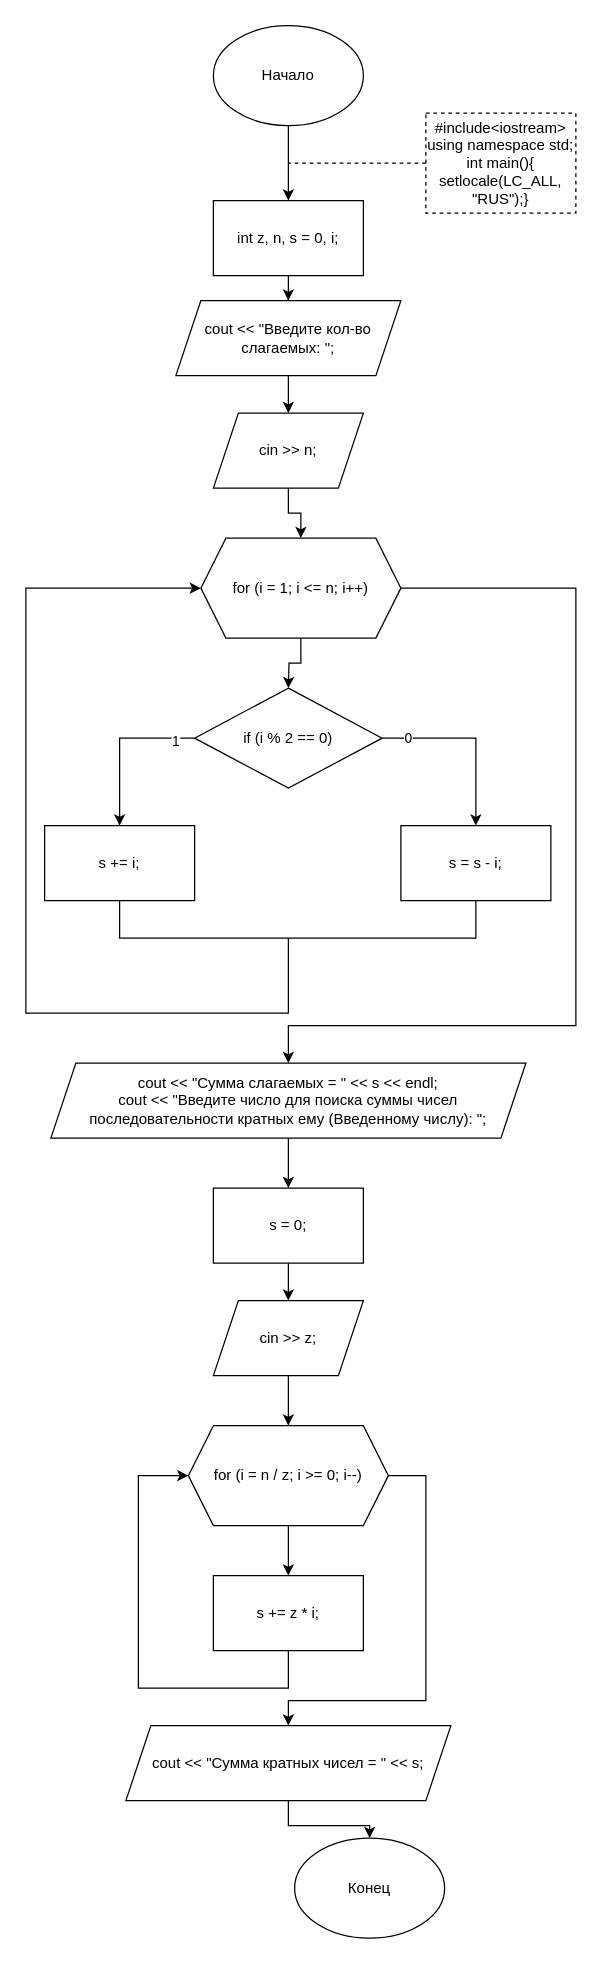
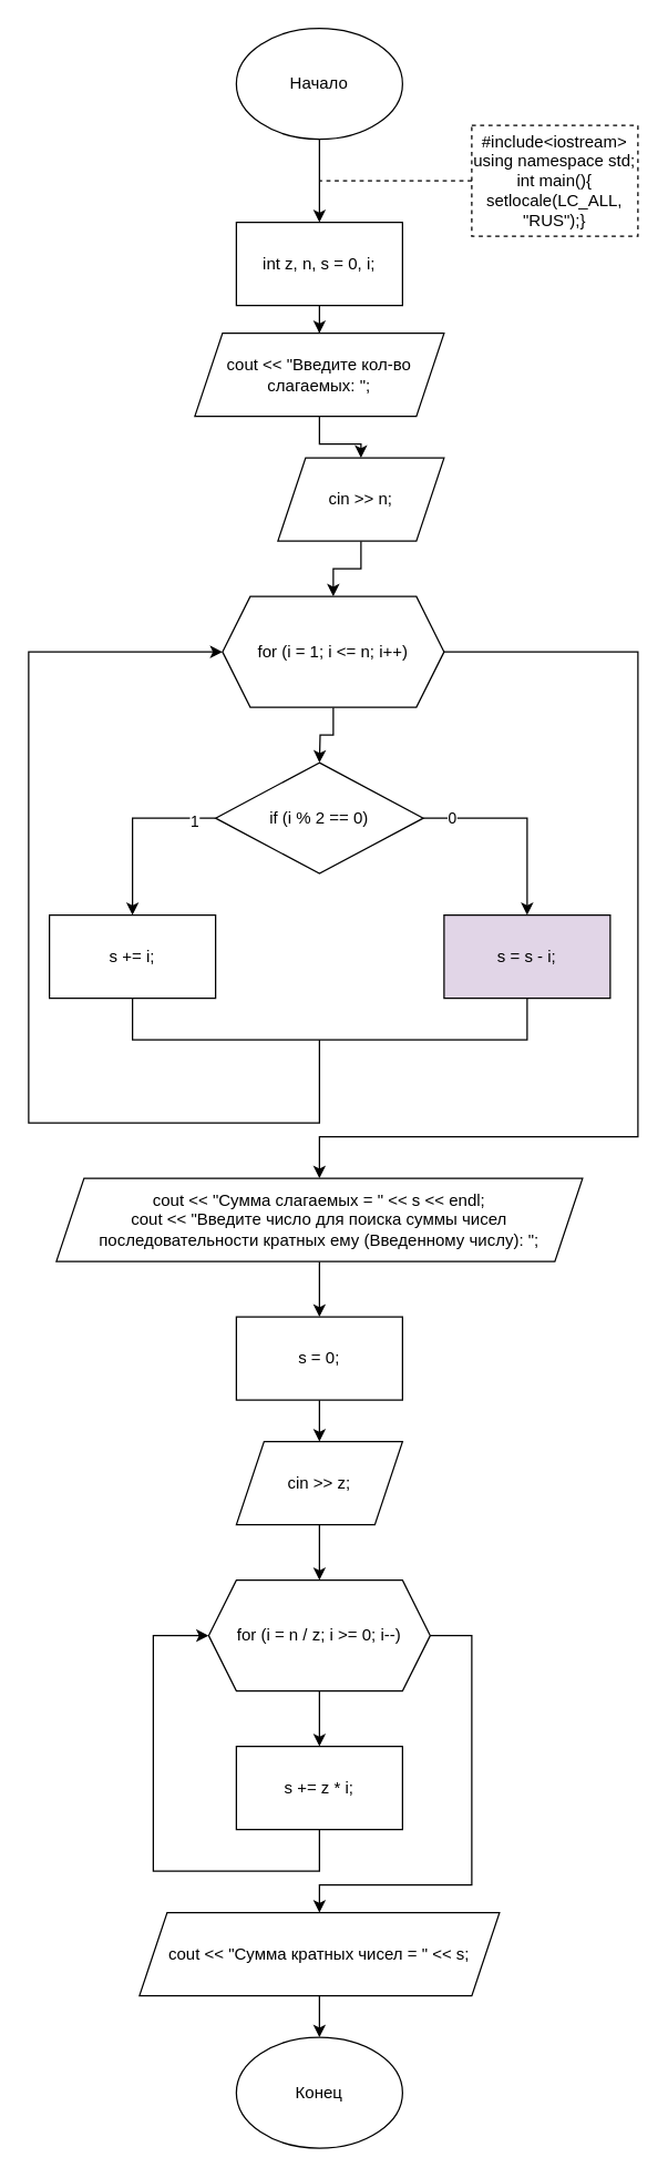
- <mxCell id="12" value="&lt;span&gt;&#09;&lt;/span&gt;cin &amp;gt;&amp;gt; n;" style="shape=parallelogram;perimeter=parallelogramPerimeter;whiteSpace=wrap;html=1;fixedSize=1;" vertex="1" parent="1"><mxGeometry x="170" y="330" width="120" height="60" as="geometry" /></mxCell>
+ <mxCell id="12" value="&lt;span&gt;&#09;&lt;/span&gt;cin &amp;gt;&amp;gt; n;" style="shape=parallelogram;perimeter=parallelogramPerimeter;whiteSpace=wrap;html=1;fixedSize=1;" vertex="1" parent="1"><mxGeometry x="200" y="330" width="120" height="60" as="geometry" /></mxCell>
- <mxCell id="22" value="&lt;span&gt;&#09;&#09;&#09;&lt;/span&gt;s = s - i;" style="whiteSpace=wrap;html=1;" vertex="1" parent="1"><mxGeometry x="320" y="660" width="120" height="60" as="geometry" /></mxCell>
+ <mxCell id="22" value="&lt;span&gt;&#09;&#09;&#09;&lt;/span&gt;s = s - i;" style="whiteSpace=wrap;html=1;fillColor=#e1d5e7;" vertex="1" parent="1"><mxGeometry x="320" y="660" width="120" height="60" as="geometry" /></mxCell>
- <mxCell id="10" value="Конец" style="ellipse;whiteSpace=wrap;html=1;" vertex="1" parent="1"><mxGeometry x="235" y="1470" width="120" height="80" as="geometry" /></mxCell>
+ <mxCell id="10" value="Конец" style="ellipse;whiteSpace=wrap;html=1;" vertex="1" parent="1"><mxGeometry x="170" y="1470" width="120" height="80" as="geometry" /></mxCell>
